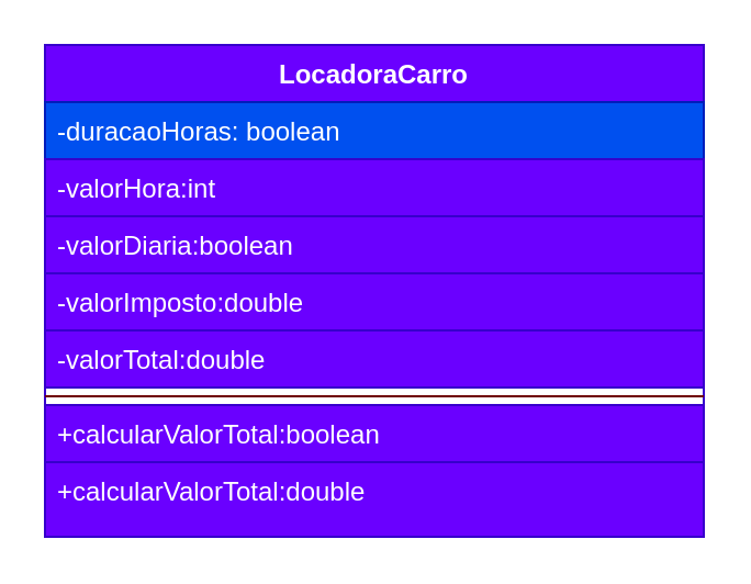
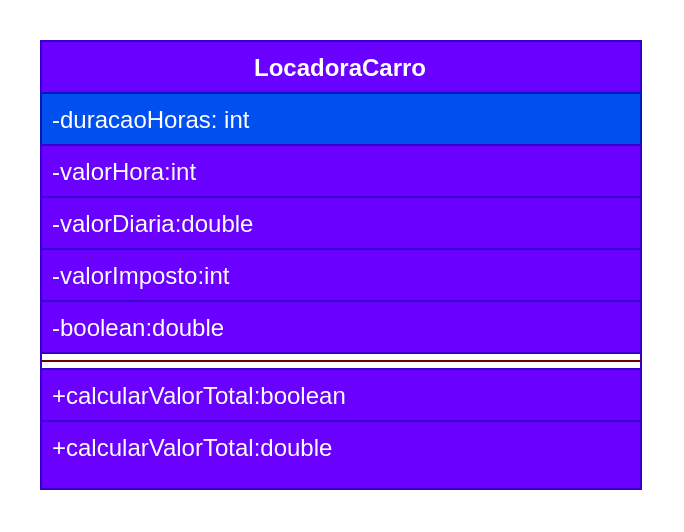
- <mxCell id="3" value="-duracaoHoras: boolean&#10;" style="text;strokeColor=#001DBC;fillColor=#0050ef;align=left;verticalAlign=top;spacingLeft=4;spacingRight=4;overflow=hidden;rotatable=0;points=[[0,0.5],[1,0.5]];portConstraint=eastwest;fontColor=#ffffff;" parent="2" vertex="1"><mxGeometry y="26" width="300" height="26" as="geometry" /></mxCell>
+ <mxCell id="3" value="-duracaoHoras: int&#10;" style="text;strokeColor=#001DBC;fillColor=#0050ef;align=left;verticalAlign=top;spacingLeft=4;spacingRight=4;overflow=hidden;rotatable=0;points=[[0,0.5],[1,0.5]];portConstraint=eastwest;fontColor=#ffffff;" parent="2" vertex="1"><mxGeometry y="26" width="300" height="26" as="geometry" /></mxCell>
- <mxCell id="5" value="-valorDiaria:boolean" style="text;strokeColor=#3700CC;fillColor=#6a00ff;align=left;verticalAlign=top;spacingLeft=4;spacingRight=4;overflow=hidden;rotatable=0;points=[[0,0.5],[1,0.5]];portConstraint=eastwest;fontColor=#ffffff;" parent="2" vertex="1"><mxGeometry y="78" width="300" height="26" as="geometry" /></mxCell>
+ <mxCell id="5" value="-valorDiaria:double" style="text;strokeColor=#3700CC;fillColor=#6a00ff;align=left;verticalAlign=top;spacingLeft=4;spacingRight=4;overflow=hidden;rotatable=0;points=[[0,0.5],[1,0.5]];portConstraint=eastwest;fontColor=#ffffff;" parent="2" vertex="1"><mxGeometry y="78" width="300" height="26" as="geometry" /></mxCell>
- <mxCell id="6" value="-valorImposto:double" style="text;strokeColor=#3700CC;fillColor=#6a00ff;align=left;verticalAlign=top;spacingLeft=4;spacingRight=4;overflow=hidden;rotatable=0;points=[[0,0.5],[1,0.5]];portConstraint=eastwest;fontColor=#ffffff;" parent="2" vertex="1"><mxGeometry y="104" width="300" height="26" as="geometry" /></mxCell>
+ <mxCell id="6" value="-valorImposto:int" style="text;strokeColor=#3700CC;fillColor=#6a00ff;align=left;verticalAlign=top;spacingLeft=4;spacingRight=4;overflow=hidden;rotatable=0;points=[[0,0.5],[1,0.5]];portConstraint=eastwest;fontColor=#ffffff;" parent="2" vertex="1"><mxGeometry y="104" width="300" height="26" as="geometry" /></mxCell>
- <mxCell id="7" value="-valorTotal:double" style="text;strokeColor=#3700CC;fillColor=#6a00ff;align=left;verticalAlign=top;spacingLeft=4;spacingRight=4;overflow=hidden;rotatable=0;points=[[0,0.5],[1,0.5]];portConstraint=eastwest;fontColor=#ffffff;" parent="2" vertex="1"><mxGeometry y="130" width="300" height="26" as="geometry" /></mxCell>
+ <mxCell id="7" value="-boolean:double" style="text;strokeColor=#3700CC;fillColor=#6a00ff;align=left;verticalAlign=top;spacingLeft=4;spacingRight=4;overflow=hidden;rotatable=0;points=[[0,0.5],[1,0.5]];portConstraint=eastwest;fontColor=#ffffff;" parent="2" vertex="1"><mxGeometry y="130" width="300" height="26" as="geometry" /></mxCell>
